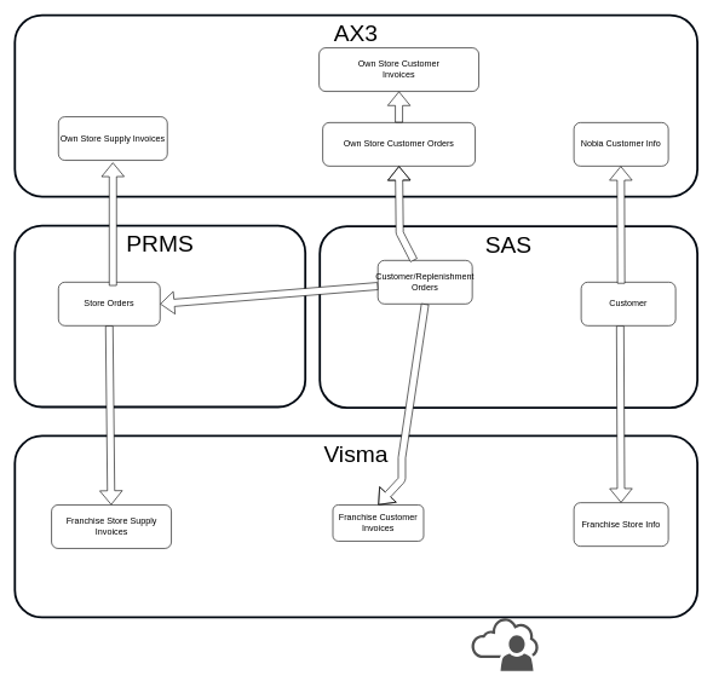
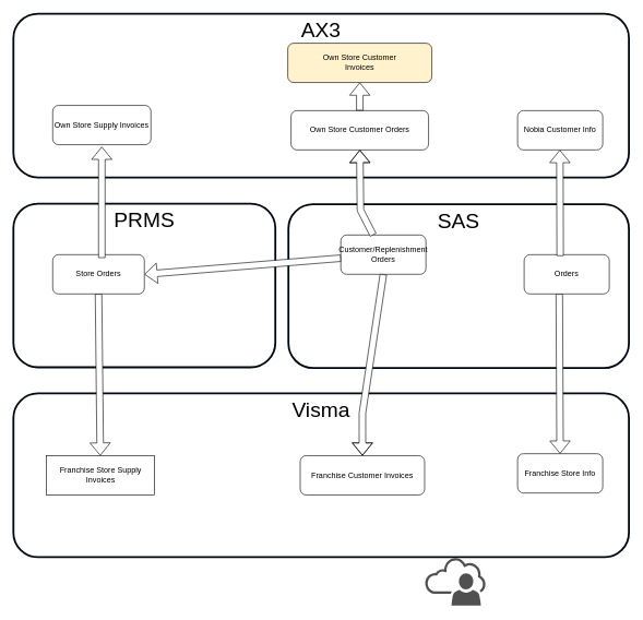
- <mxCell id="11" value="Own Store Customer&lt;br&gt;Invoices" style="rounded=1;whiteSpace=wrap;html=1;" parent="1" vertex="1"><mxGeometry x="439" y="65" width="220" height="60" as="geometry" /></mxCell>
+ <mxCell id="11" value="Own Store Customer&lt;br&gt;Invoices" style="rounded=1;whiteSpace=wrap;html=1;fillColor=#fff2cc;" parent="1" vertex="1"><mxGeometry x="439" y="65" width="220" height="60" as="geometry" /></mxCell>
- <mxCell id="19" value="Customer" style="rounded=1;whiteSpace=wrap;html=1;" parent="1" vertex="1"><mxGeometry x="800" y="388" width="130" height="60" as="geometry" /></mxCell>
+ <mxCell id="19" value="Orders" style="rounded=1;whiteSpace=wrap;html=1;" parent="1" vertex="1"><mxGeometry x="800" y="388" width="130" height="60" as="geometry" /></mxCell>
- <mxCell id="12" value="Franchise Customer Invoices" style="rounded=1;whiteSpace=wrap;html=1;" parent="1" vertex="1"><mxGeometry x="458" y="695" width="125" height="50" as="geometry" /></mxCell>
+ <mxCell id="12" value="Franchise Customer Invoices" style="rounded=1;whiteSpace=wrap;html=1;" parent="1" vertex="1"><mxGeometry x="458" y="695" width="190" height="60" as="geometry" /></mxCell>
- <mxCell id="7" value="Franchise Store Supply Invoices" style="rounded=1;whiteSpace=wrap;html=1;" parent="1" vertex="1"><mxGeometry x="70.5" y="695" width="165" height="60" as="geometry" /></mxCell>
+ <mxCell id="7" value="Franchise Store Supply Invoices" style="whiteSpace=wrap;html=1;rounded=0;" parent="1" vertex="1"><mxGeometry x="70.5" y="695" width="165" height="60" as="geometry" /></mxCell>
